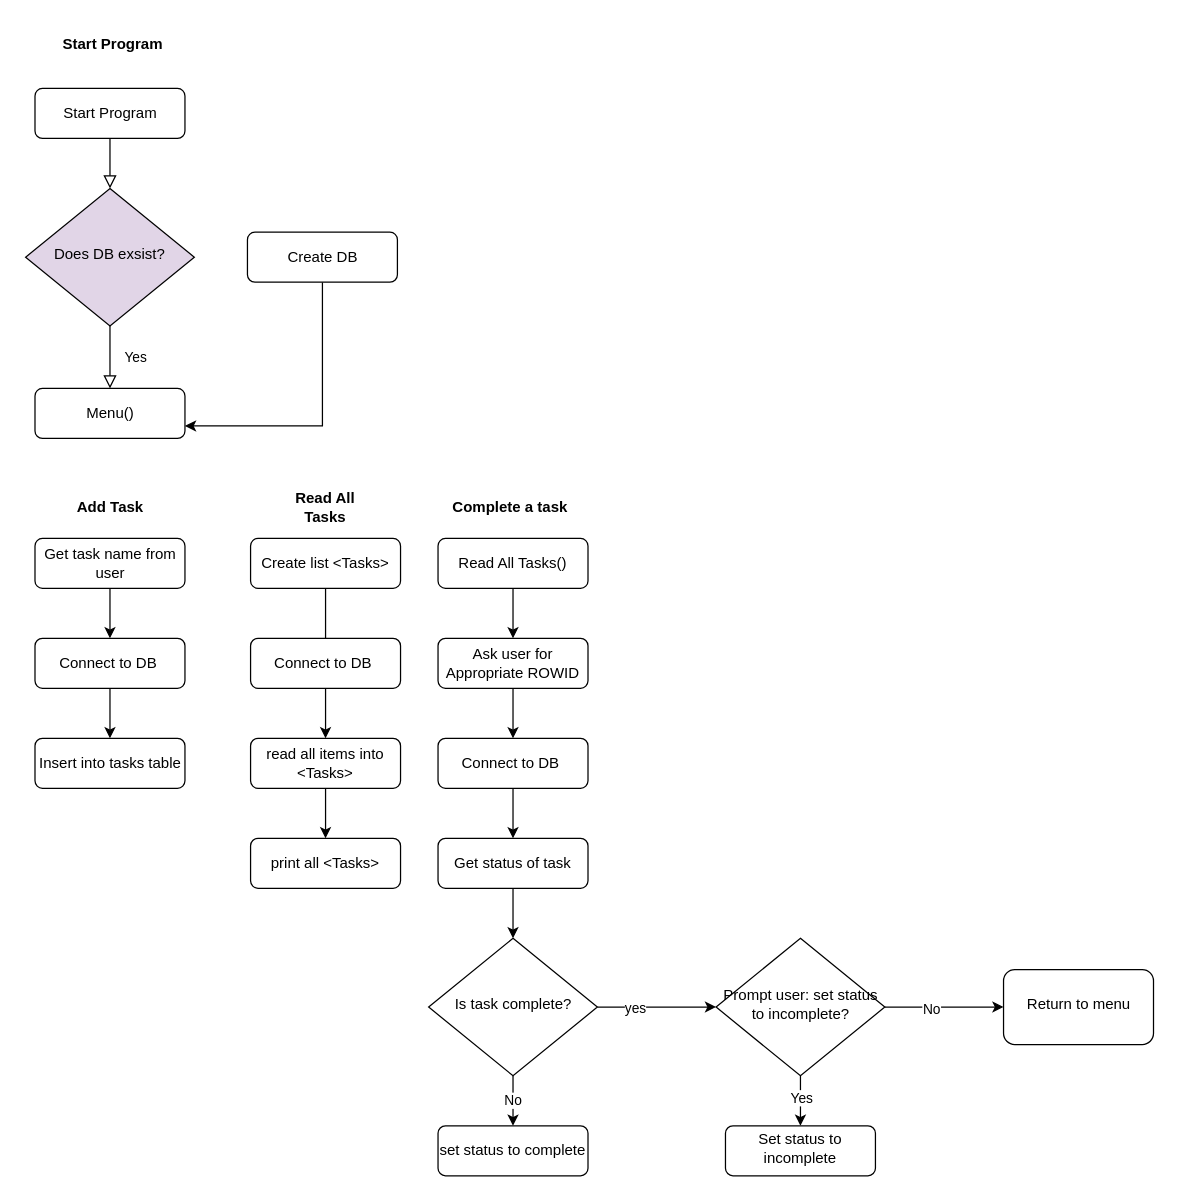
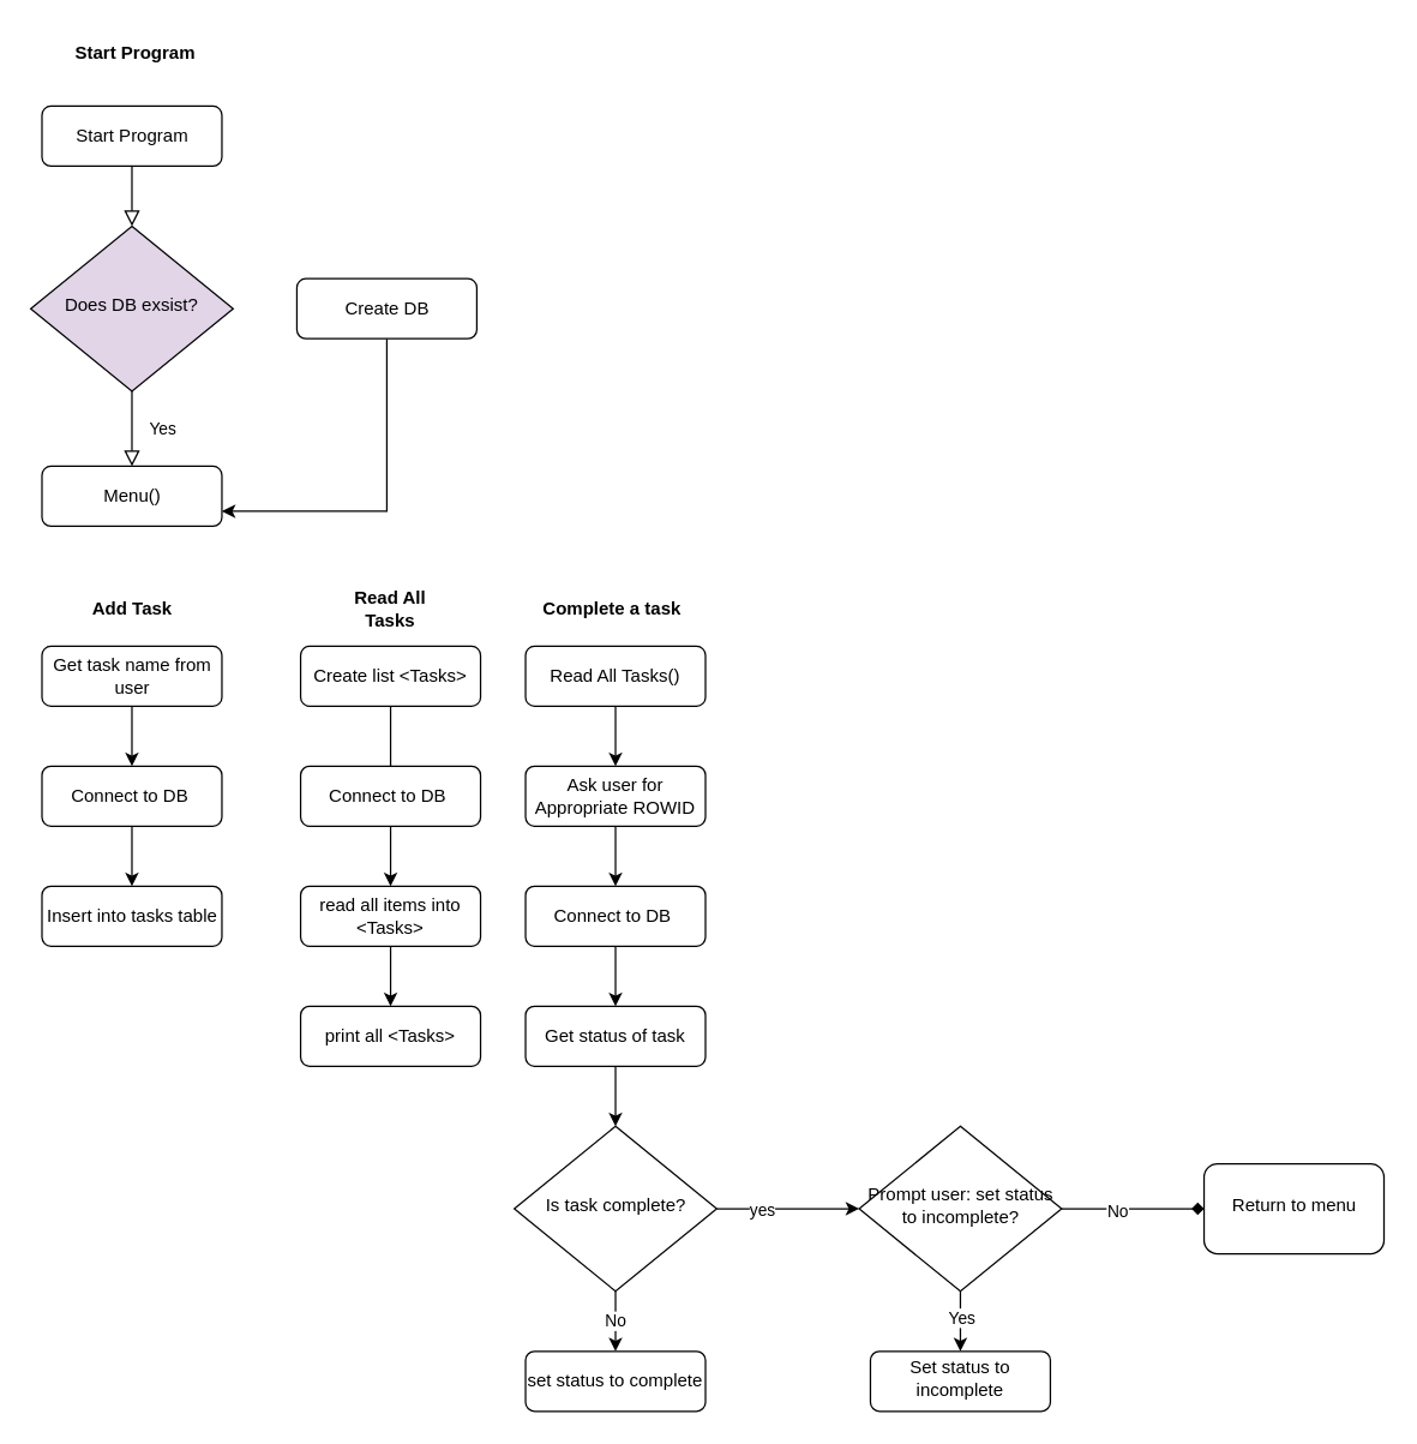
- <mxCell id="33" value="" style="edgeStyle=orthogonalEdgeStyle;rounded=0;orthogonalLoop=1;jettySize=auto;html=1;" edge="1" parent="1" source="35" target="42"><mxGeometry relative="1" as="geometry" /></mxCell>
+ <mxCell id="33" value="" style="edgeStyle=orthogonalEdgeStyle;rounded=0;orthogonalLoop=1;jettySize=auto;html=1;endArrow=diamond;" edge="1" parent="1" source="35" target="42"><mxGeometry relative="1" as="geometry" /></mxCell>
